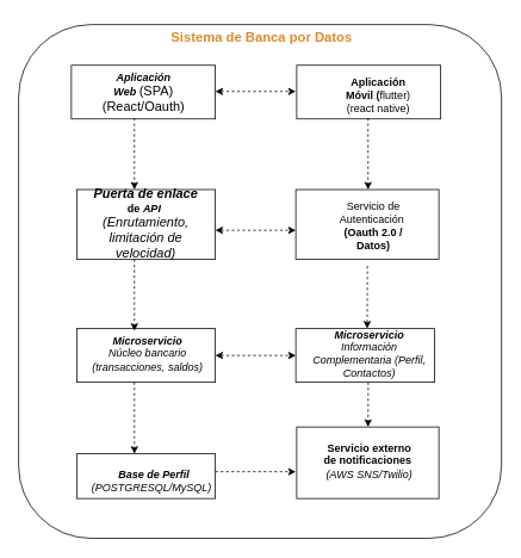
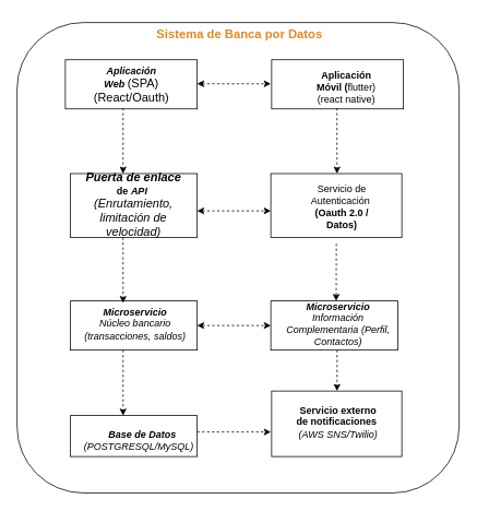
- <mxCell id="16" value="&lt;font&gt;&lt;b&gt;&amp;nbsp; &amp;nbsp; &amp;nbsp; &amp;nbsp; &amp;nbsp;&lt;i&gt;Base de Perfil&lt;/i&gt;&lt;/b&gt;&lt;i&gt;&amp;nbsp;&lt;/i&gt;&lt;/font&gt;&lt;div&gt;&lt;i&gt;(POSTGRESQL/MySQL)&lt;/i&gt;&lt;/div&gt;" style="text;whiteSpace=wrap;html=1;" vertex="1" parent="1"><mxGeometry x="100" y="517" width="140" height="40" as="geometry" /></mxCell>
+ <mxCell id="16" value="&lt;font&gt;&lt;b&gt;&amp;nbsp; &amp;nbsp; &amp;nbsp; &amp;nbsp; &amp;nbsp;&lt;i&gt;Base de Datos&lt;/i&gt;&lt;/b&gt;&lt;i&gt;&amp;nbsp;&lt;/i&gt;&lt;/font&gt;&lt;div&gt;&lt;i&gt;(POSTGRESQL/MySQL)&lt;/i&gt;&lt;/div&gt;" style="text;whiteSpace=wrap;html=1;" vertex="1" parent="1"><mxGeometry x="100" y="517" width="140" height="40" as="geometry" /></mxCell>
